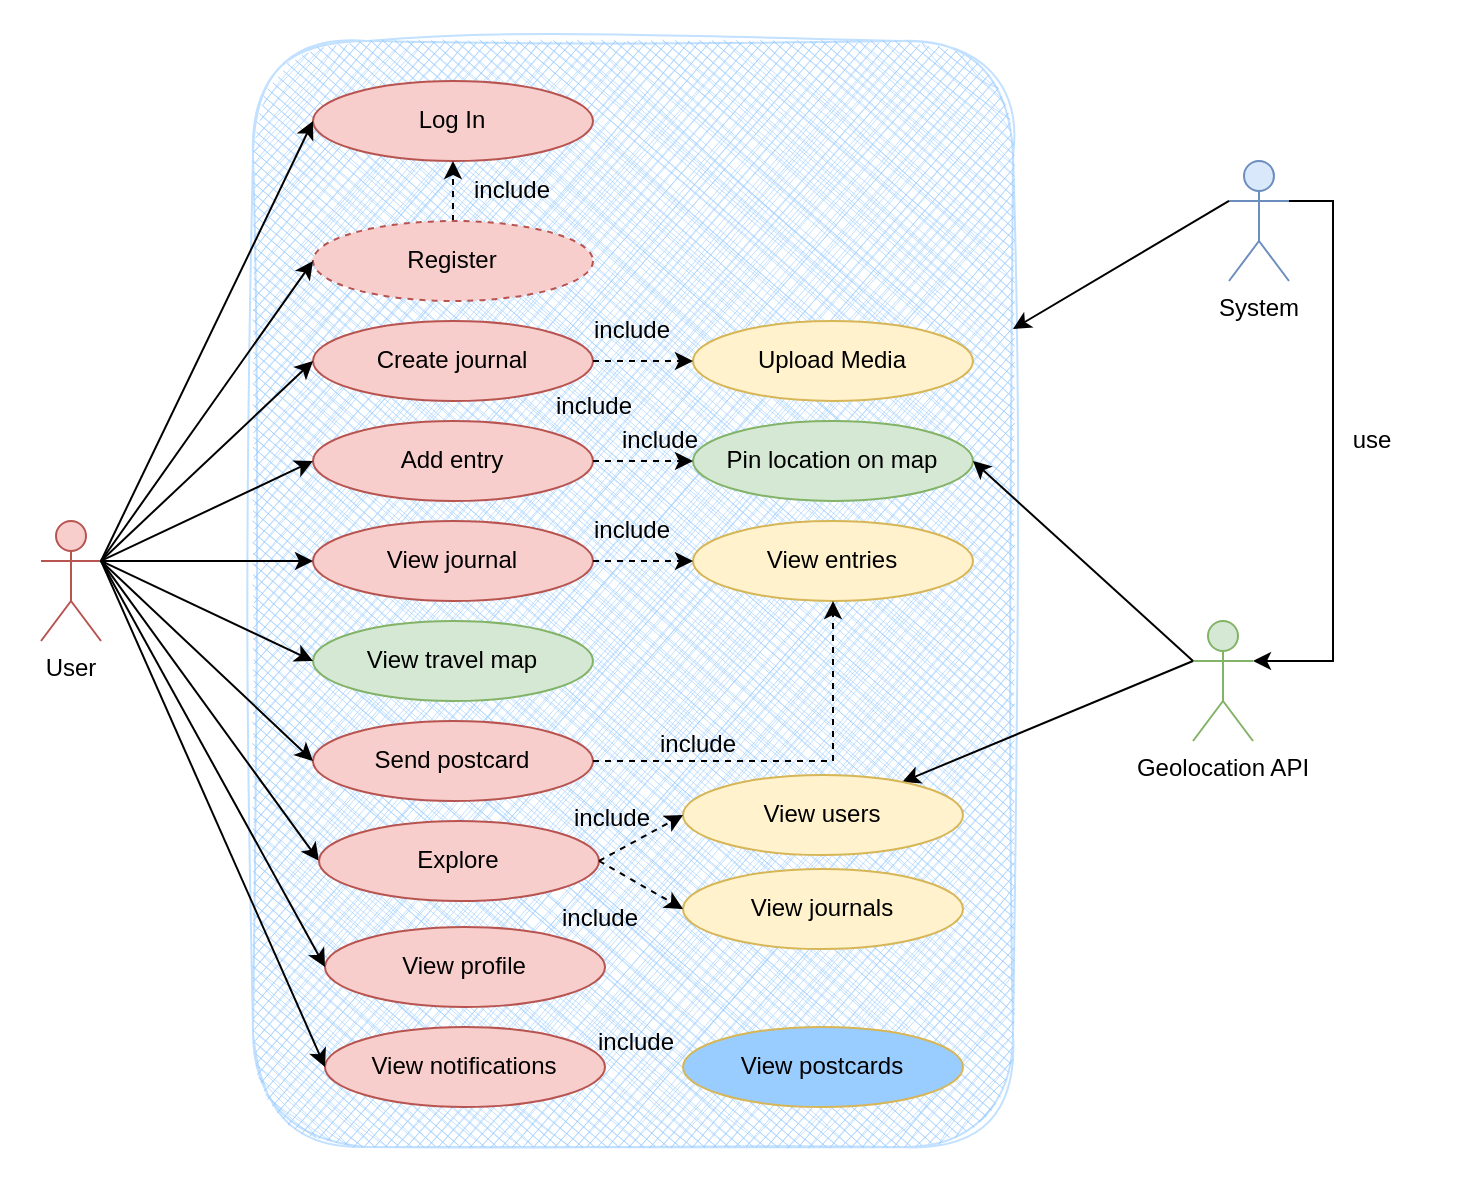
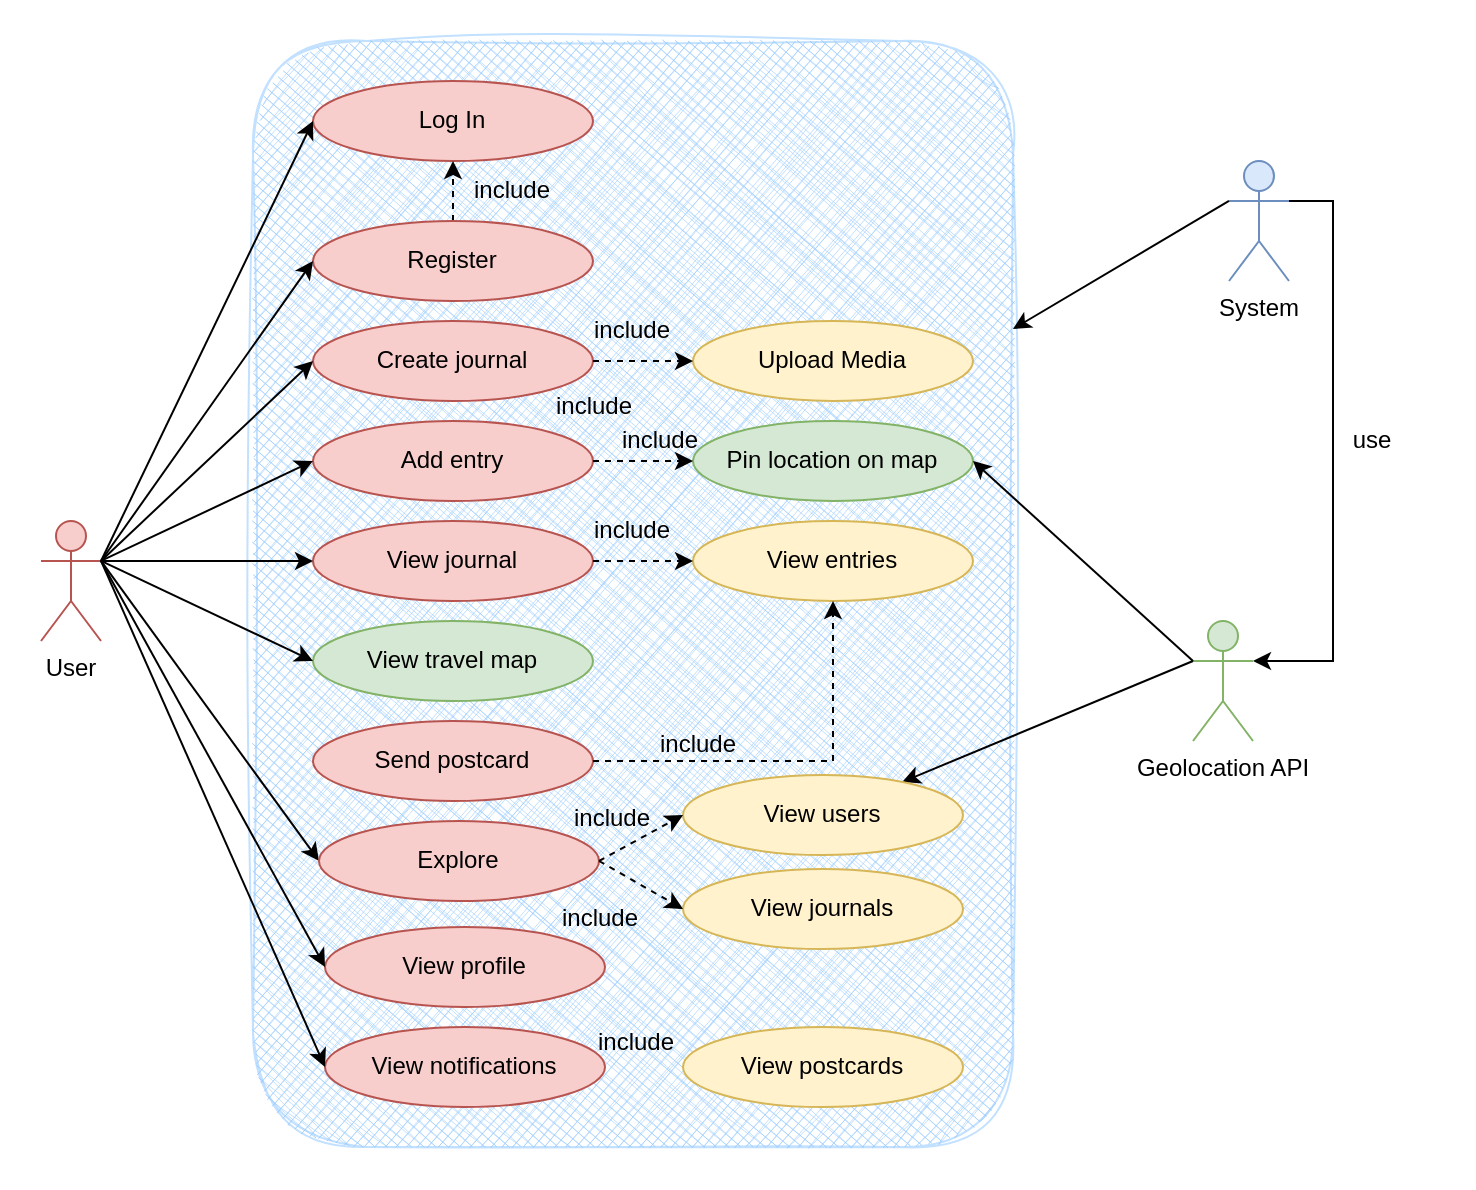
- <mxCell id="8" value="Register" style="ellipse;whiteSpace=wrap;html=1;fillColor=#f8cecc;strokeColor=#b85450;dashed=1;" parent="1" vertex="1"><mxGeometry x="156" y="110" width="140" height="40" as="geometry" /></mxCell>
+ <mxCell id="8" value="Register" style="ellipse;whiteSpace=wrap;html=1;fillColor=#f8cecc;strokeColor=#b85450;" parent="1" vertex="1"><mxGeometry x="156" y="110" width="140" height="40" as="geometry" /></mxCell>
- <mxCell id="30" value="" style="endArrow=classic;html=1;rounded=0;entryX=0;entryY=0.5;entryDx=0;entryDy=0;exitX=1;exitY=0.333;exitDx=0;exitDy=0;exitPerimeter=0;" parent="1" target="29" edge="1" source="3"><mxGeometry width="50" height="50" relative="1" as="geometry"><mxPoint x="106" y="180" as="sourcePoint" /><mxPoint x="376" y="250" as="targetPoint" /></mxGeometry></mxCell>
- <mxCell id="51" value="View postcards" style="ellipse;whiteSpace=wrap;html=1;fillColor=#99ccff;strokeColor=#d6b656;" vertex="1" parent="1"><mxGeometry x="341" y="513" width="140" height="40" as="geometry" /></mxCell>
+ <mxCell id="51" value="View postcards" style="ellipse;whiteSpace=wrap;html=1;fillColor=#fff2cc;strokeColor=#d6b656;" vertex="1" parent="1"><mxGeometry x="341" y="513" width="140" height="40" as="geometry" /></mxCell>
